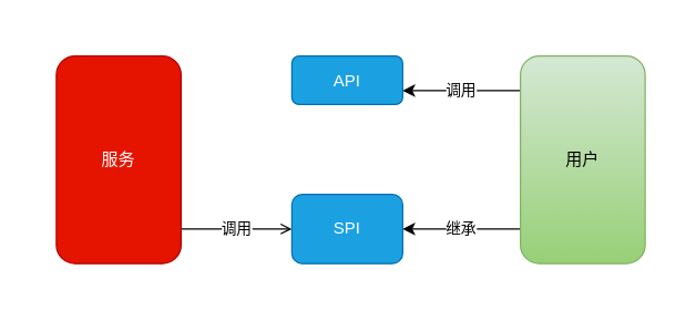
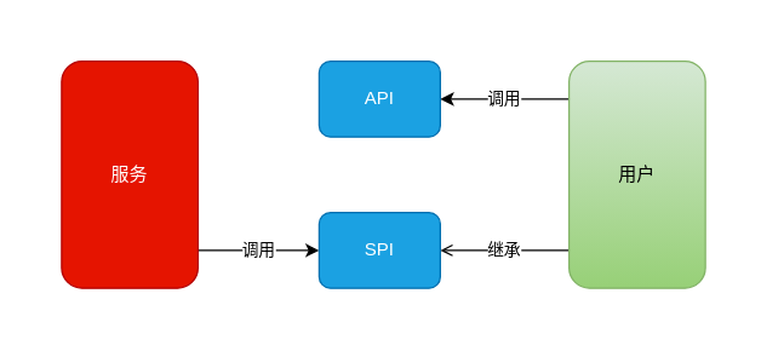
- <mxCell id="8" value="API" style="rounded=1;whiteSpace=wrap;html=1;fillColor=#1ba1e2;strokeColor=#006EAF;fontColor=#ffffff;" vertex="1" parent="1"><mxGeometry x="210" y="40" width="80" height="35" as="geometry" /></mxCell>
+ <mxCell id="8" value="API" style="rounded=1;whiteSpace=wrap;html=1;fillColor=#1ba1e2;strokeColor=#006EAF;fontColor=#ffffff;" vertex="1" parent="1"><mxGeometry x="210" y="40" width="80" height="50" as="geometry" /></mxCell>
- <mxCell id="3" value="调用" style="edgeStyle=orthogonalEdgeStyle;rounded=0;orthogonalLoop=1;jettySize=auto;html=1;entryX=0;entryY=0.5;entryDx=0;entryDy=0;endArrow=open;" edge="1" parent="1" source="4" target="9"><mxGeometry relative="1" as="geometry"><Array as="points"><mxPoint x="150" y="165" /><mxPoint x="150" y="165" /></Array></mxGeometry></mxCell>
+ <mxCell id="3" value="调用" style="edgeStyle=orthogonalEdgeStyle;rounded=0;orthogonalLoop=1;jettySize=auto;html=1;entryX=0;entryY=0.5;entryDx=0;entryDy=0;" edge="1" parent="1" source="4" target="9"><mxGeometry relative="1" as="geometry"><Array as="points"><mxPoint x="150" y="165" /><mxPoint x="150" y="165" /></Array></mxGeometry></mxCell>
- <mxCell id="6" value="继承" style="edgeStyle=orthogonalEdgeStyle;rounded=0;orthogonalLoop=1;jettySize=auto;html=1;" edge="1" parent="1" source="7" target="9"><mxGeometry relative="1" as="geometry"><Array as="points"><mxPoint x="350" y="165" /><mxPoint x="350" y="165" /></Array></mxGeometry></mxCell>
+ <mxCell id="6" value="继承" style="edgeStyle=orthogonalEdgeStyle;rounded=0;orthogonalLoop=1;jettySize=auto;html=1;endArrow=open;" edge="1" parent="1" source="7" target="9"><mxGeometry relative="1" as="geometry"><Array as="points"><mxPoint x="350" y="165" /><mxPoint x="350" y="165" /></Array></mxGeometry></mxCell>
